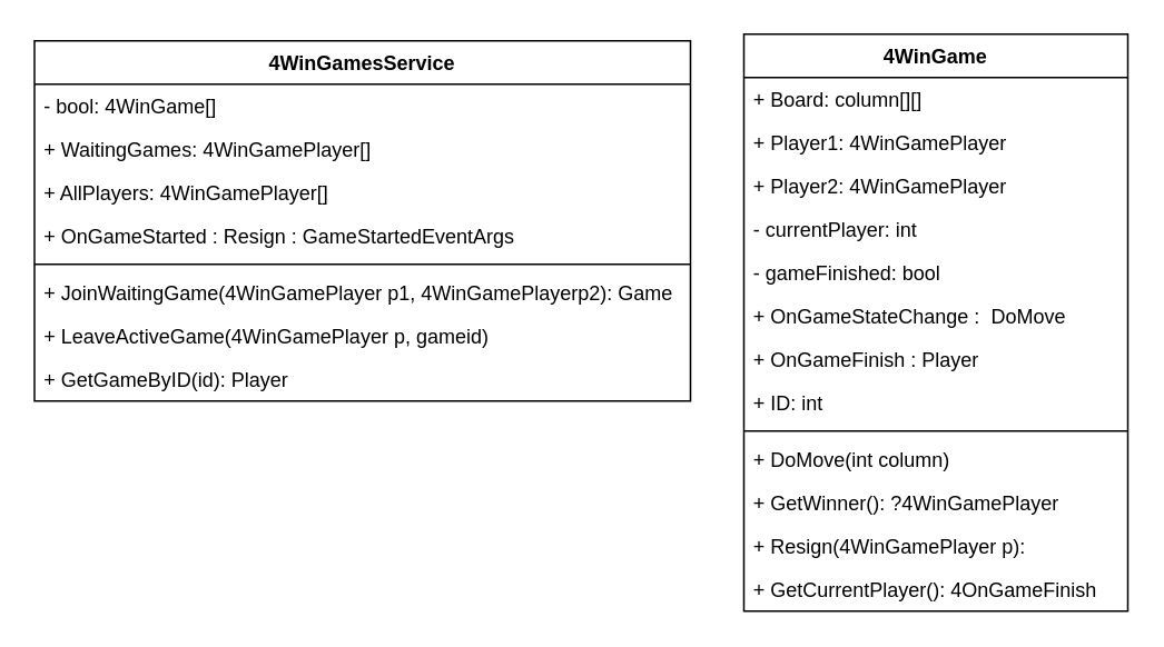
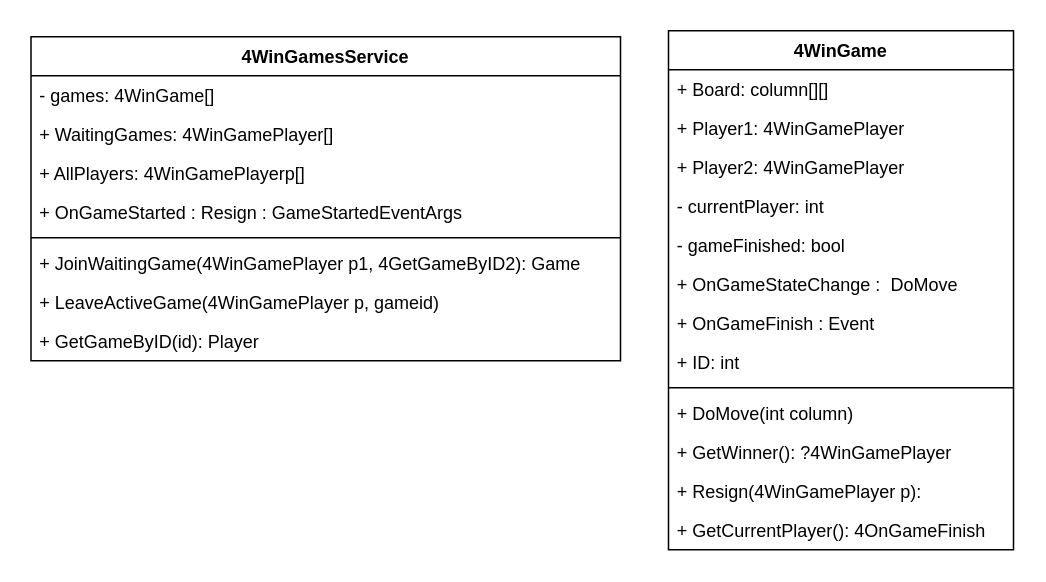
- <mxCell id="17" value="- bool: 4WinGame[]" style="text;strokeColor=none;fillColor=none;align=left;verticalAlign=top;spacingLeft=4;spacingRight=4;overflow=hidden;rotatable=0;points=[[0,0.5],[1,0.5]];portConstraint=eastwest;" vertex="1" parent="16"><mxGeometry y="26" width="393" height="26" as="geometry" /></mxCell>
+ <mxCell id="17" value="- games: 4WinGame[]" style="text;strokeColor=none;fillColor=none;align=left;verticalAlign=top;spacingLeft=4;spacingRight=4;overflow=hidden;rotatable=0;points=[[0,0.5],[1,0.5]];portConstraint=eastwest;" vertex="1" parent="16"><mxGeometry y="26" width="393" height="26" as="geometry" /></mxCell>
- <mxCell id="19" value="+ AllPlayers: 4WinGamePlayer[]" style="text;strokeColor=none;fillColor=none;align=left;verticalAlign=top;spacingLeft=4;spacingRight=4;overflow=hidden;rotatable=0;points=[[0,0.5],[1,0.5]];portConstraint=eastwest;" vertex="1" parent="16"><mxGeometry y="78" width="393" height="26" as="geometry" /></mxCell>
+ <mxCell id="19" value="+ AllPlayers: 4WinGamePlayerp[]" style="text;strokeColor=none;fillColor=none;align=left;verticalAlign=top;spacingLeft=4;spacingRight=4;overflow=hidden;rotatable=0;points=[[0,0.5],[1,0.5]];portConstraint=eastwest;" vertex="1" parent="16"><mxGeometry y="78" width="393" height="26" as="geometry" /></mxCell>
- <mxCell id="22" value="+ JoinWaitingGame(4WinGamePlayer p1, 4WinGamePlayerp2): Game" style="text;strokeColor=none;fillColor=none;align=left;verticalAlign=top;spacingLeft=4;spacingRight=4;overflow=hidden;rotatable=0;points=[[0,0.5],[1,0.5]];portConstraint=eastwest;" vertex="1" parent="16"><mxGeometry y="138" width="393" height="26" as="geometry" /></mxCell>
+ <mxCell id="22" value="+ JoinWaitingGame(4WinGamePlayer p1, 4GetGameByID2): Game" style="text;strokeColor=none;fillColor=none;align=left;verticalAlign=top;spacingLeft=4;spacingRight=4;overflow=hidden;rotatable=0;points=[[0,0.5],[1,0.5]];portConstraint=eastwest;" vertex="1" parent="16"><mxGeometry y="138" width="393" height="26" as="geometry" /></mxCell>
- <mxCell id="9" value="+ OnGameFinish : Player" style="text;strokeColor=none;fillColor=none;align=left;verticalAlign=top;spacingLeft=4;spacingRight=4;overflow=hidden;rotatable=0;points=[[0,0.5],[1,0.5]];portConstraint=eastwest;" vertex="1" parent="2"><mxGeometry y="182" width="230" height="26" as="geometry" /></mxCell>
+ <mxCell id="9" value="+ OnGameFinish : Event" style="text;strokeColor=none;fillColor=none;align=left;verticalAlign=top;spacingLeft=4;spacingRight=4;overflow=hidden;rotatable=0;points=[[0,0.5],[1,0.5]];portConstraint=eastwest;" vertex="1" parent="2"><mxGeometry y="182" width="230" height="26" as="geometry" /></mxCell>
